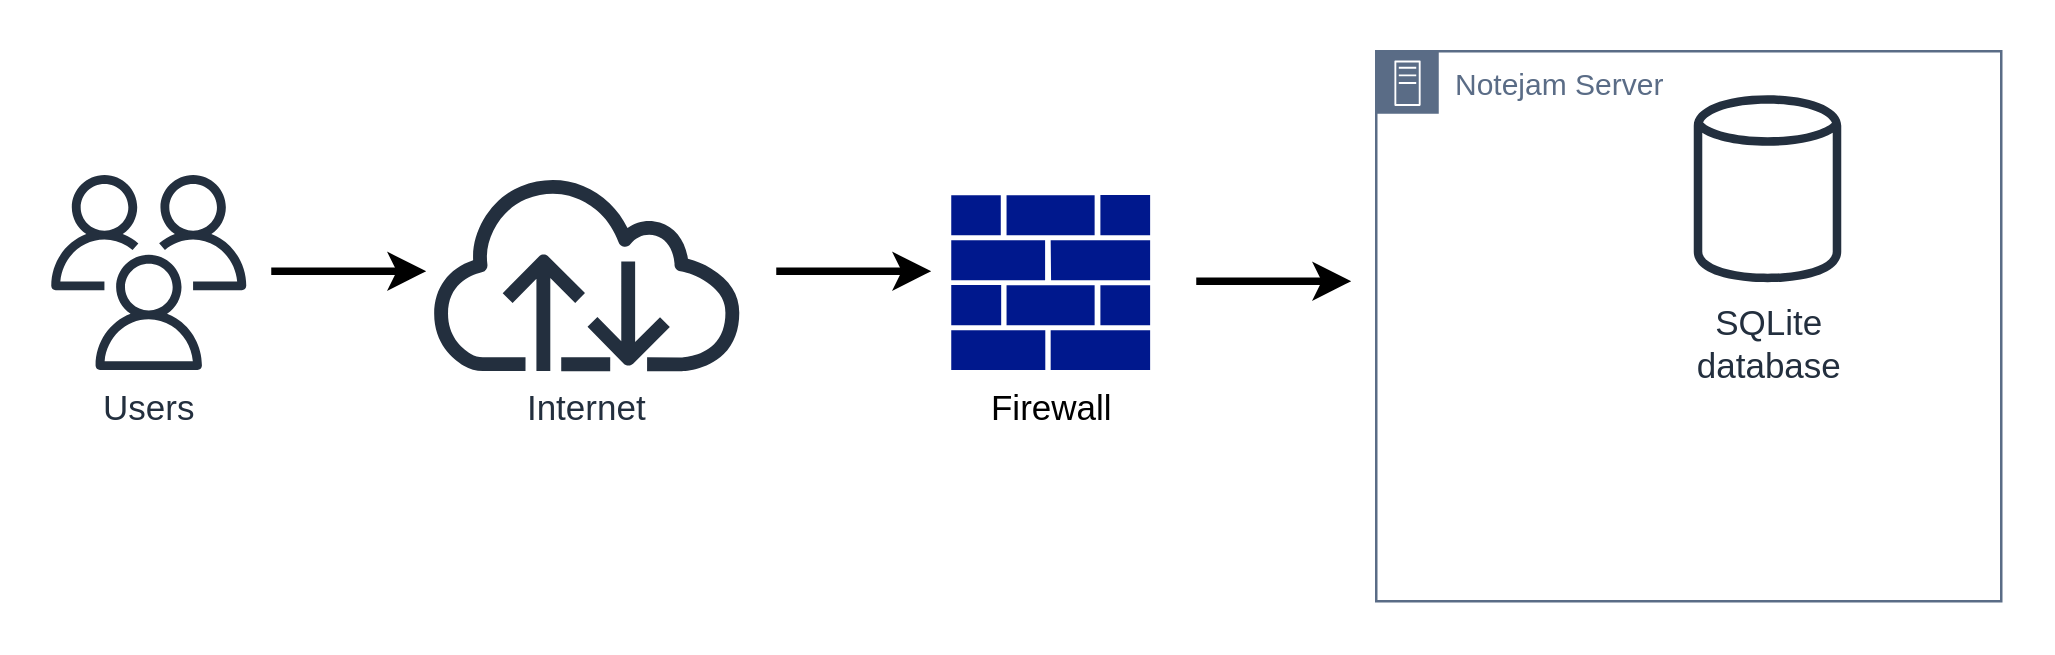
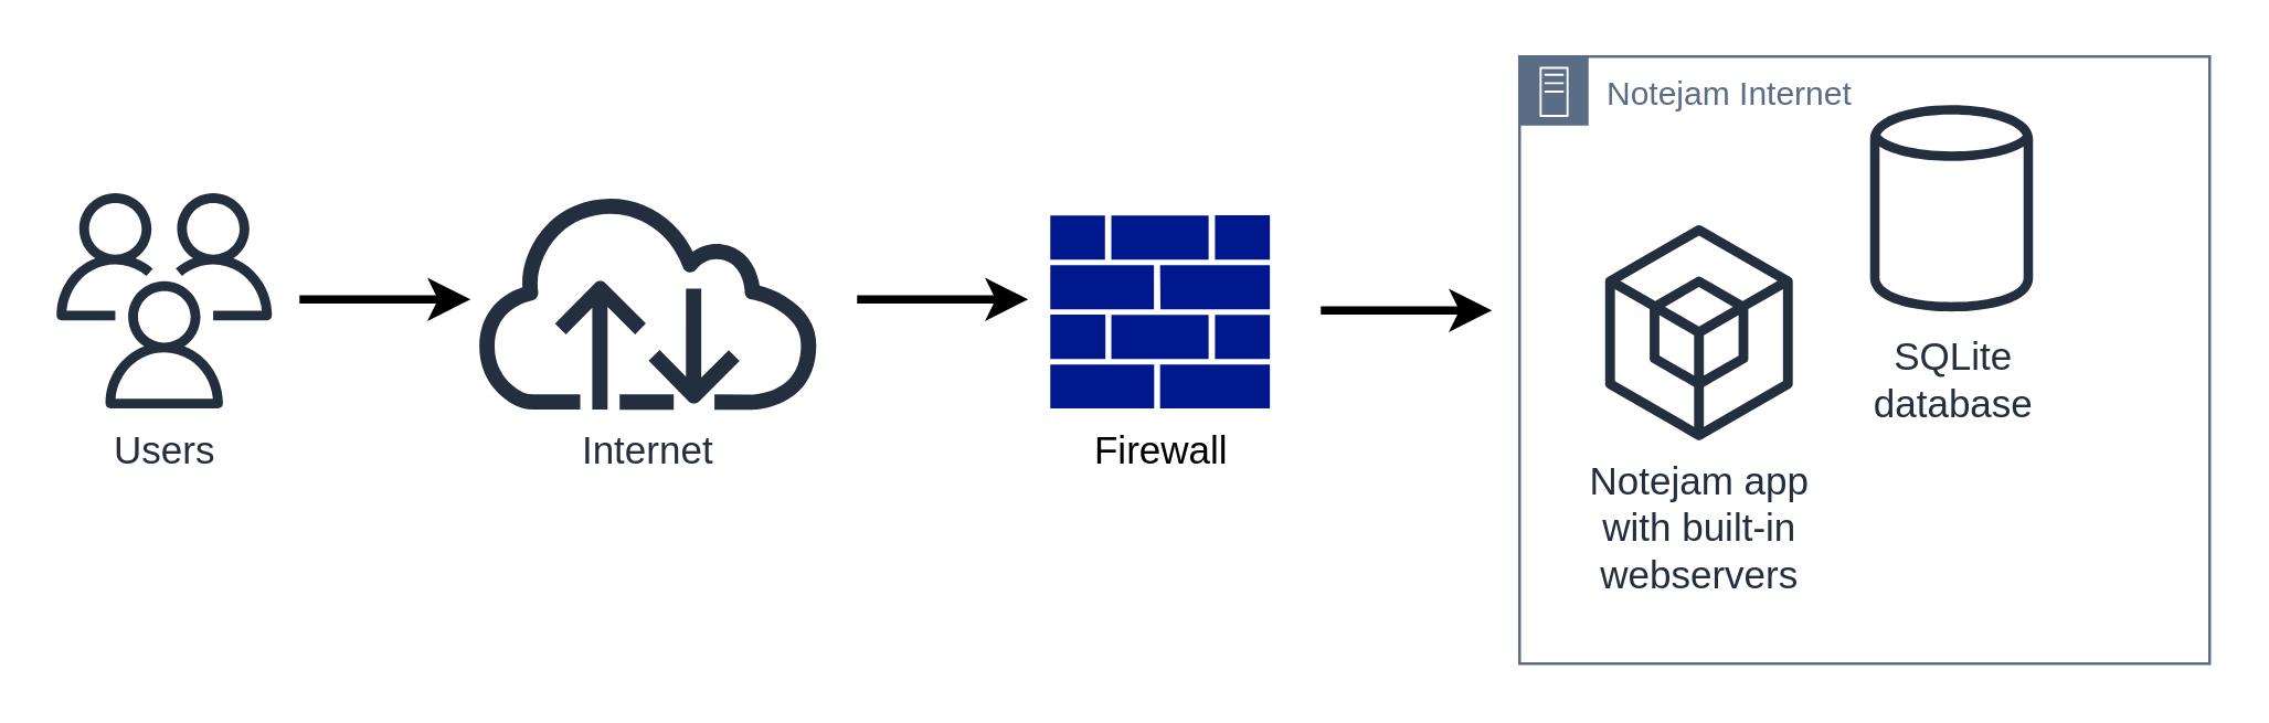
- <mxCell id="2" value="Notejam Server" style="points=[[0,0],[0.25,0],[0.5,0],[0.75,0],[1,0],[1,0.25],[1,0.5],[1,0.75],[1,1],[0.75,1],[0.5,1],[0.25,1],[0,1],[0,0.75],[0,0.5],[0,0.25]];outlineConnect=0;gradientColor=none;html=1;whiteSpace=wrap;fontSize=12;fontStyle=0;shape=mxgraph.aws4.group;grIcon=mxgraph.aws4.group_on_premise;strokeColor=#5A6C86;fillColor=none;verticalAlign=top;align=left;spacingLeft=30;fontColor=#5A6C86;dashed=0;" parent="1" vertex="1"><mxGeometry x="550" y="20" width="250" height="220" as="geometry" /></mxCell>
+ <mxCell id="2" value="Notejam Internet" style="points=[[0,0],[0.25,0],[0.5,0],[0.75,0],[1,0],[1,0.25],[1,0.5],[1,0.75],[1,1],[0.75,1],[0.5,1],[0.25,1],[0,1],[0,0.75],[0,0.5],[0,0.25]];outlineConnect=0;gradientColor=none;html=1;whiteSpace=wrap;fontSize=12;fontStyle=0;shape=mxgraph.aws4.group;grIcon=mxgraph.aws4.group_on_premise;strokeColor=#5A6C86;fillColor=none;verticalAlign=top;align=left;spacingLeft=30;fontColor=#5A6C86;dashed=0;" parent="1" vertex="1"><mxGeometry x="550" y="20" width="250" height="220" as="geometry" /></mxCell>
+ <mxCell id="3" value="&lt;font style=&quot;font-size: 14px&quot;&gt;Notejam app &lt;br&gt;with built-in &lt;br&gt;webservers&lt;/font&gt;" style="outlineConnect=0;fontColor=#232F3E;gradientColor=none;fillColor=#232F3E;strokeColor=none;dashed=0;verticalLabelPosition=bottom;verticalAlign=top;align=center;html=1;fontSize=12;fontStyle=0;aspect=fixed;pointerEvents=1;shape=mxgraph.aws4.external_sdk;" parent="1" vertex="1"><mxGeometry x="581" y="81" width="68" height="78" as="geometry" /></mxCell>
